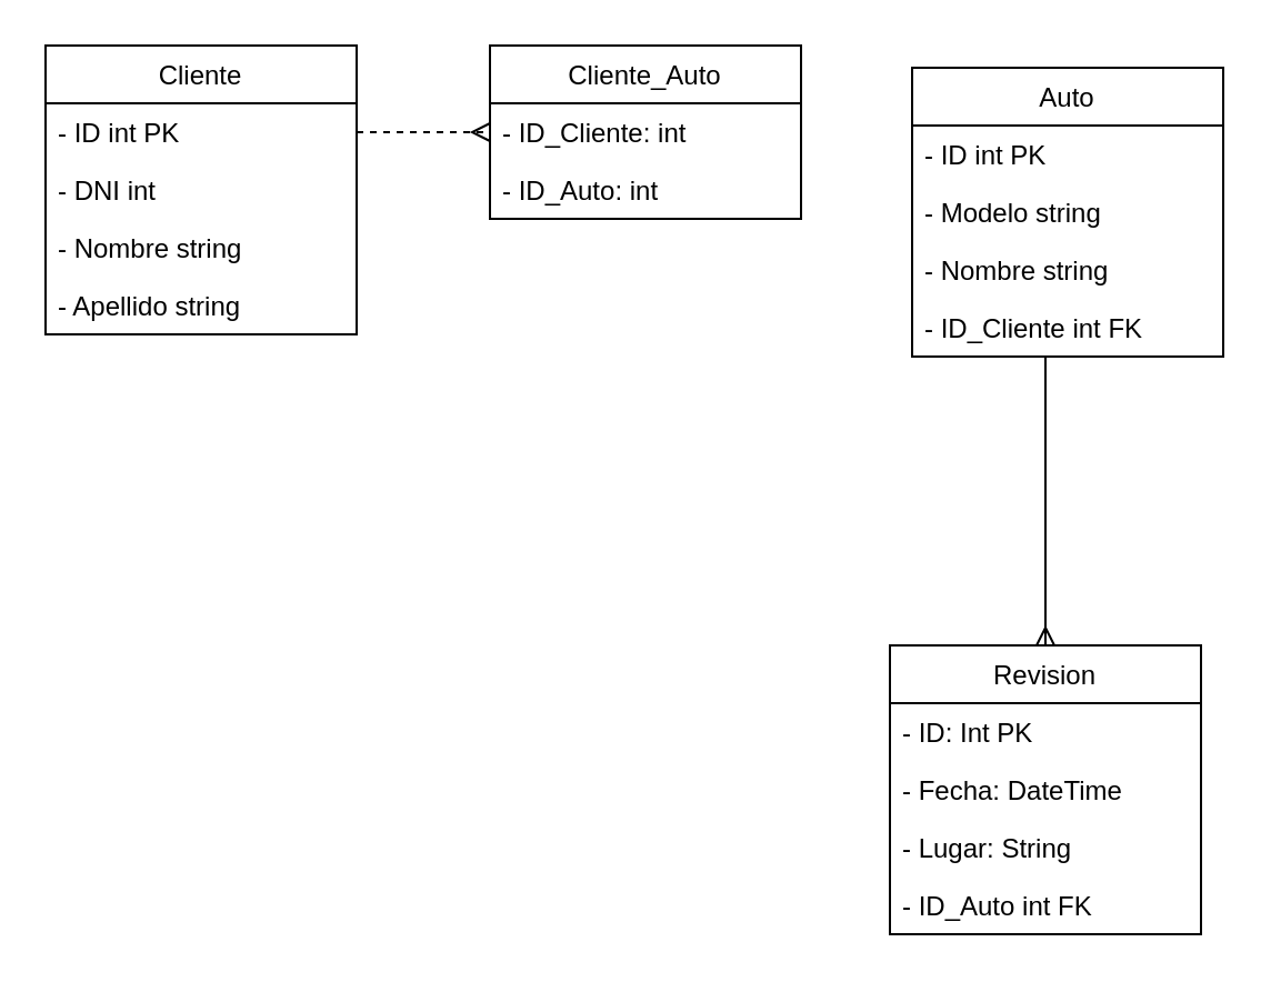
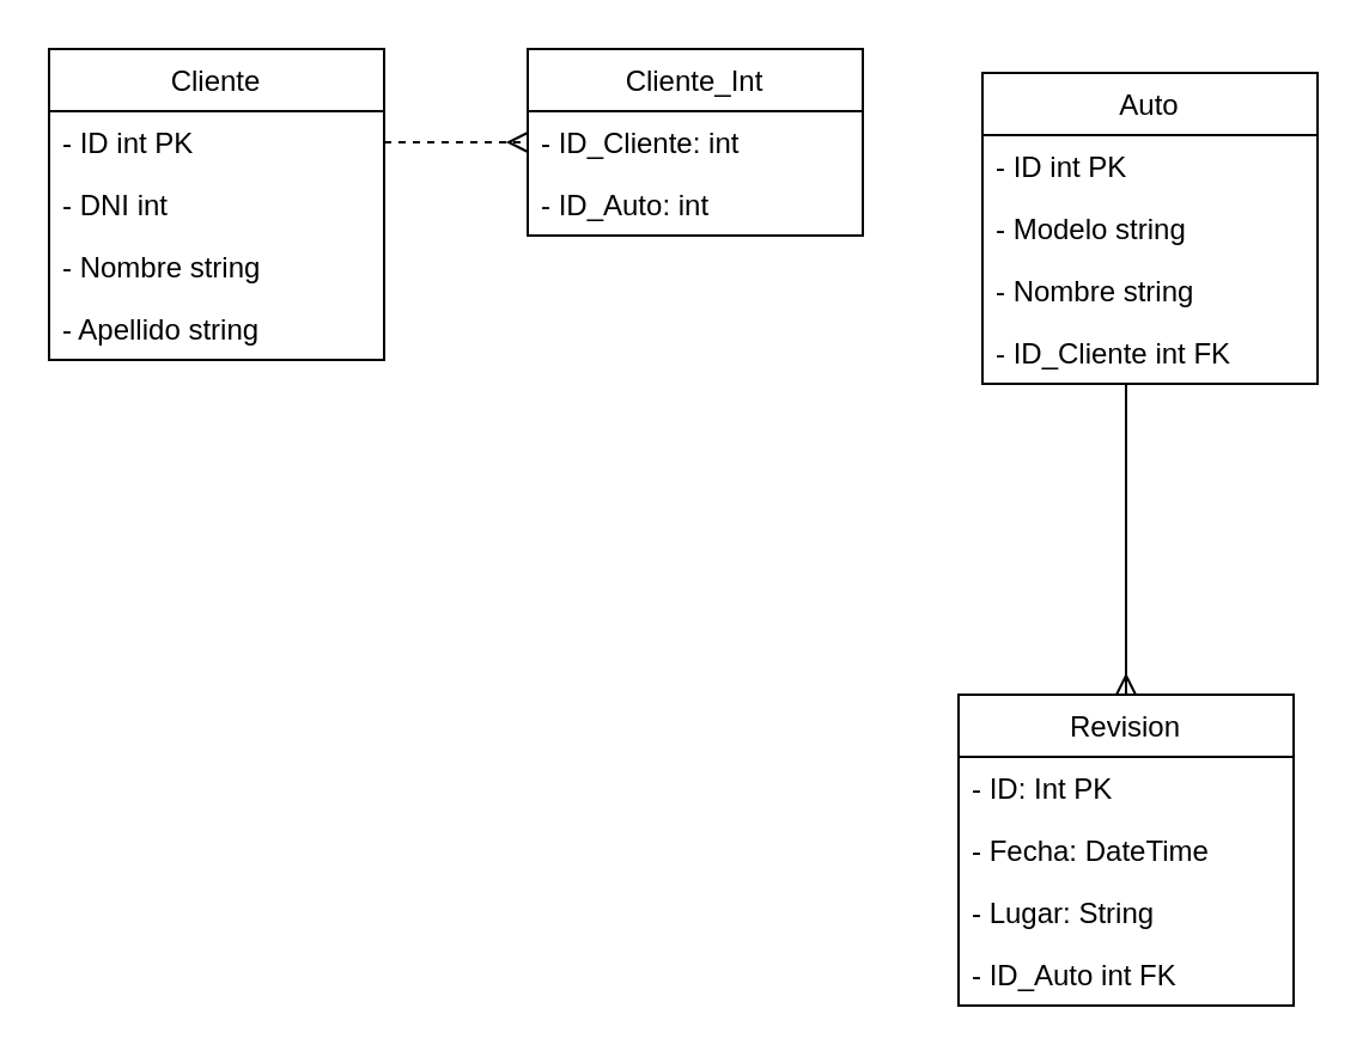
- <mxCell id="19" value="Cliente_Auto" style="swimlane;fontStyle=0;childLayout=stackLayout;horizontal=1;startSize=26;fillColor=none;horizontalStack=0;resizeParent=1;resizeParentMax=0;resizeLast=0;collapsible=1;marginBottom=0;" vertex="1" parent="1"><mxGeometry x="220" y="20" width="140" height="78" as="geometry" /></mxCell>
+ <mxCell id="19" value="Cliente_Int" style="swimlane;fontStyle=0;childLayout=stackLayout;horizontal=1;startSize=26;fillColor=none;horizontalStack=0;resizeParent=1;resizeParentMax=0;resizeLast=0;collapsible=1;marginBottom=0;" vertex="1" parent="1"><mxGeometry x="220" y="20" width="140" height="78" as="geometry" /></mxCell>
